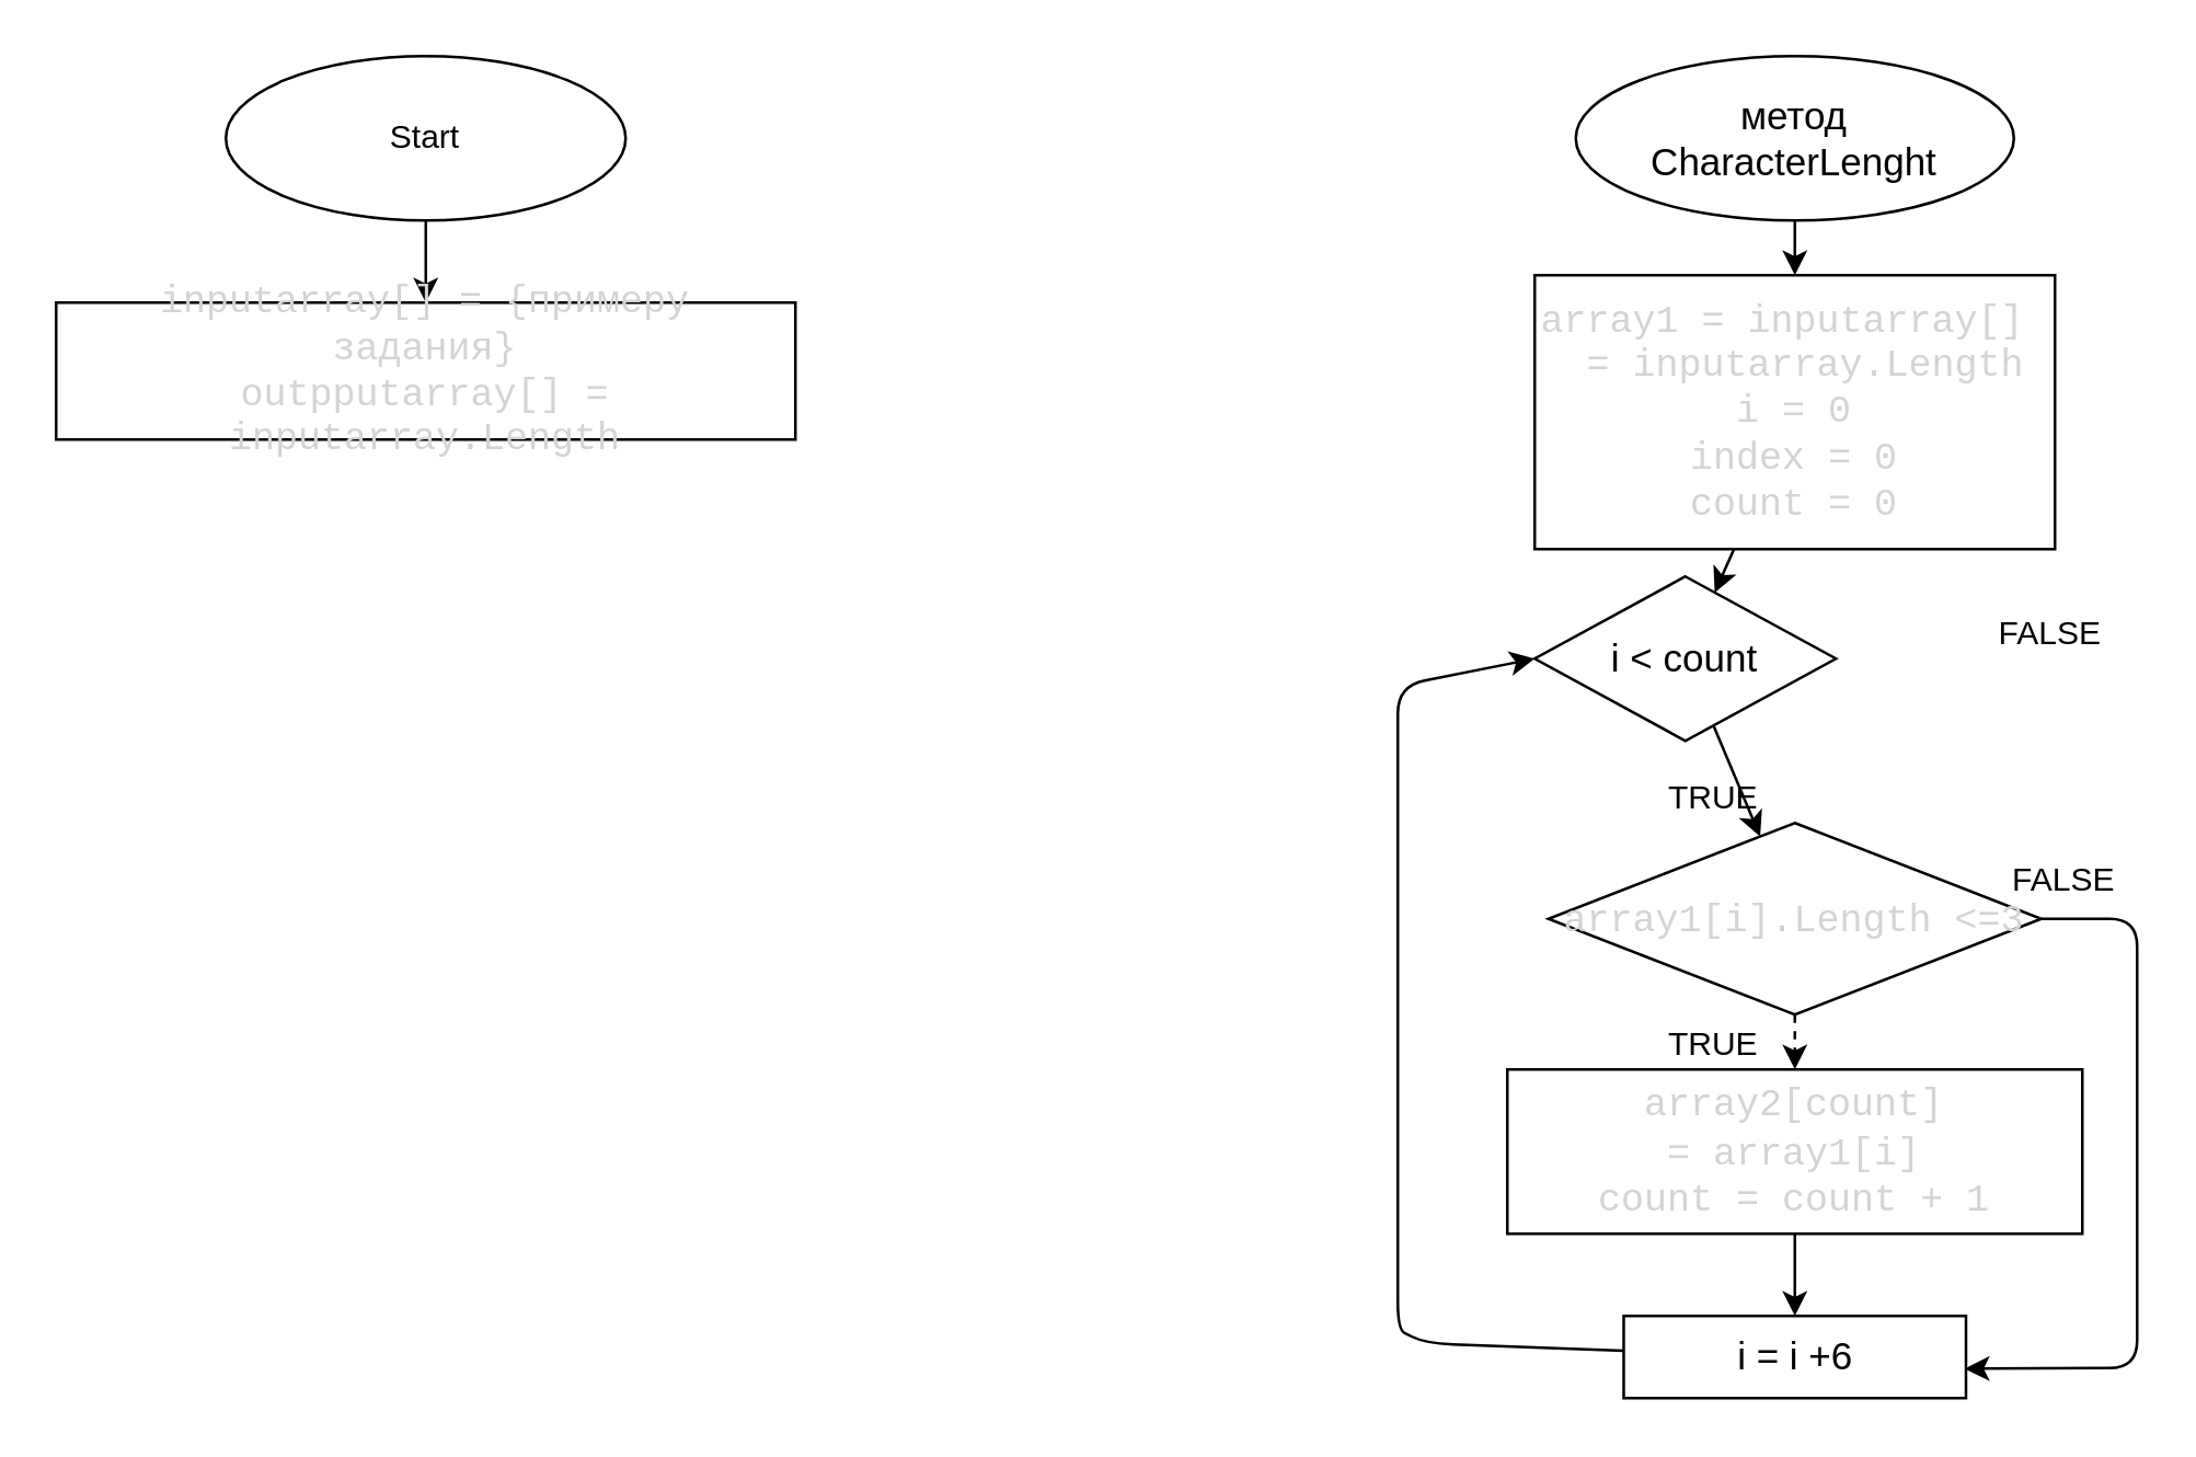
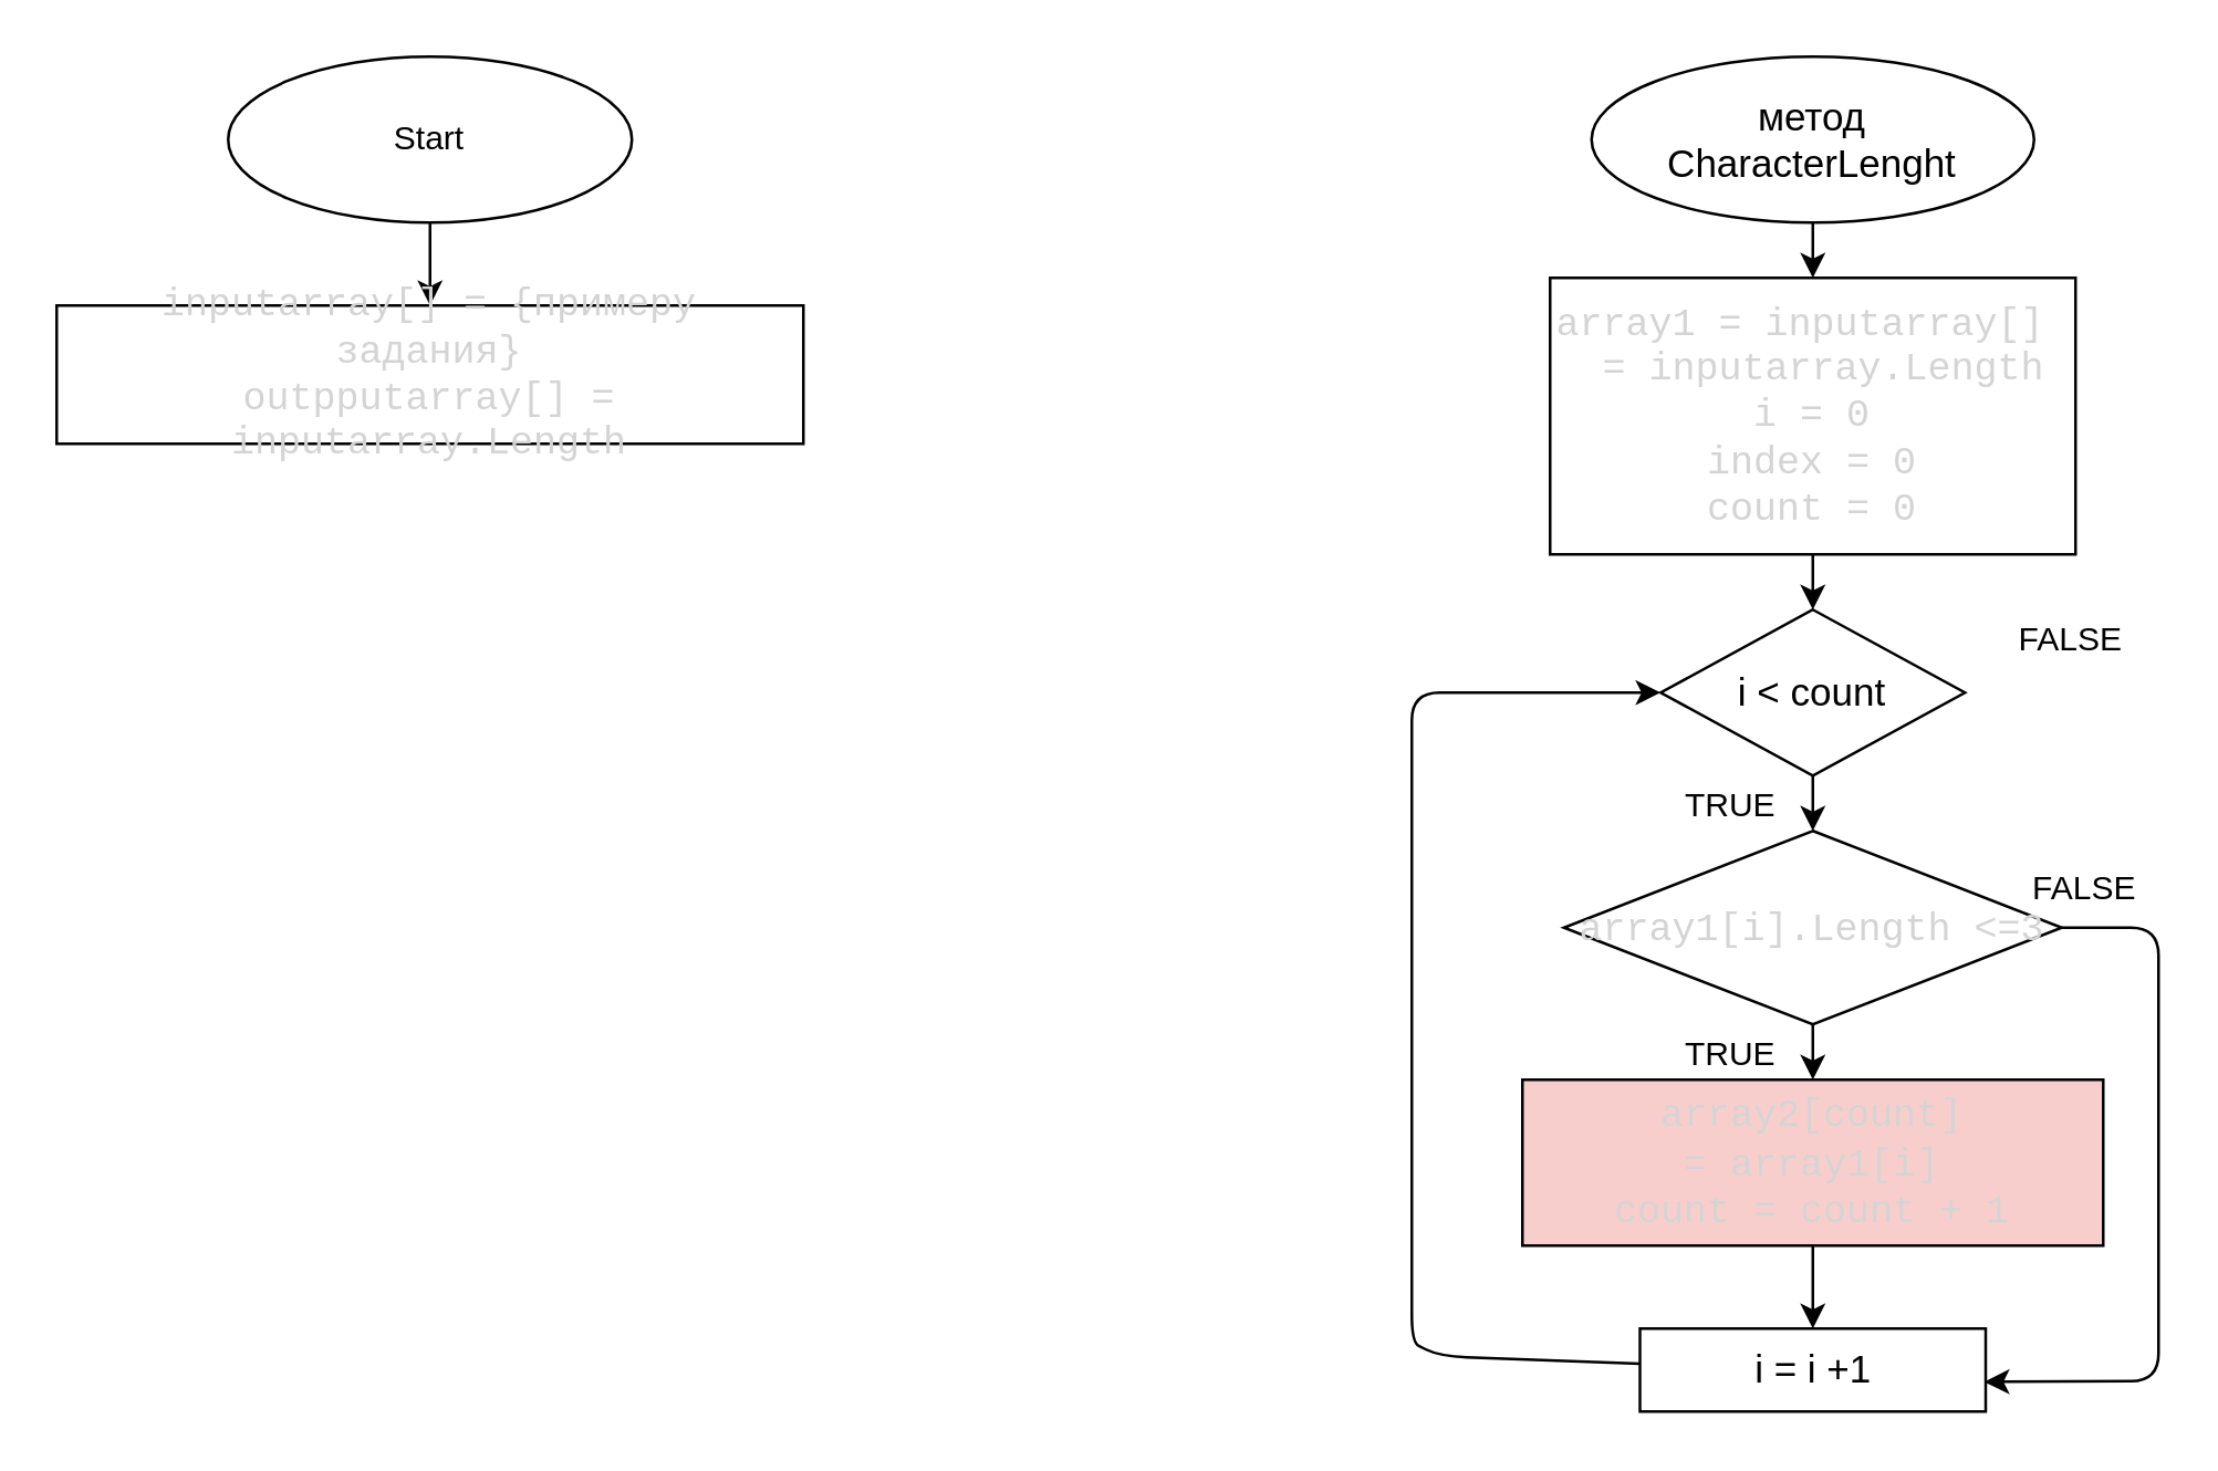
- <mxCell id="10" value="i &amp;lt; count" style="rhombus;whiteSpace=wrap;html=1;fontSize=14;" vertex="1" parent="1"><mxGeometry x="560" y="210" width="110" height="60" as="geometry" /></mxCell>
+ <mxCell id="10" value="i &amp;lt; count" style="rhombus;whiteSpace=wrap;html=1;fontSize=14;" vertex="1" parent="1"><mxGeometry x="600" y="220" width="110" height="60" as="geometry" /></mxCell>
- <mxCell id="11" value="" style="edgeStyle=none;html=1;fontSize=14;dashed=1;" edge="1" parent="1" source="13" target="15"><mxGeometry relative="1" as="geometry" /></mxCell>
+ <mxCell id="11" value="" style="edgeStyle=none;html=1;fontSize=14;" edge="1" parent="1" source="13" target="15"><mxGeometry relative="1" as="geometry" /></mxCell>
- <mxCell id="15" value="&lt;span style=&quot;color: rgb(212 , 212 , 212) ; font-family: &amp;#34;consolas&amp;#34; , &amp;#34;courier new&amp;#34; , monospace&quot;&gt;array2[count] =&amp;nbsp;&lt;/span&gt;&lt;span style=&quot;color: rgb(212 , 212 , 212) ; font-family: &amp;#34;consolas&amp;#34; , &amp;#34;courier new&amp;#34; , monospace&quot;&gt;array1[i]&lt;br&gt;count = count + 1&lt;br&gt;&lt;/span&gt;" style="whiteSpace=wrap;html=1;fontSize=14;" vertex="1" parent="1"><mxGeometry x="550" y="390" width="210" height="60" as="geometry" /></mxCell>
+ <mxCell id="15" value="&lt;span style=&quot;color: rgb(212 , 212 , 212) ; font-family: &amp;#34;consolas&amp;#34; , &amp;#34;courier new&amp;#34; , monospace&quot;&gt;array2[count] =&amp;nbsp;&lt;/span&gt;&lt;span style=&quot;color: rgb(212 , 212 , 212) ; font-family: &amp;#34;consolas&amp;#34; , &amp;#34;courier new&amp;#34; , monospace&quot;&gt;array1[i]&lt;br&gt;count = count + 1&lt;br&gt;&lt;/span&gt;" style="whiteSpace=wrap;html=1;fontSize=14;fillColor=#f8cecc;" vertex="1" parent="1"><mxGeometry x="550" y="390" width="210" height="60" as="geometry" /></mxCell>
- <mxCell id="17" value="i = i +6" style="whiteSpace=wrap;html=1;fontSize=14;" vertex="1" parent="1"><mxGeometry x="592.5" y="480" width="125" height="30" as="geometry" /></mxCell>
+ <mxCell id="17" value="i = i +1" style="whiteSpace=wrap;html=1;fontSize=14;" vertex="1" parent="1"><mxGeometry x="592.5" y="480" width="125" height="30" as="geometry" /></mxCell>
